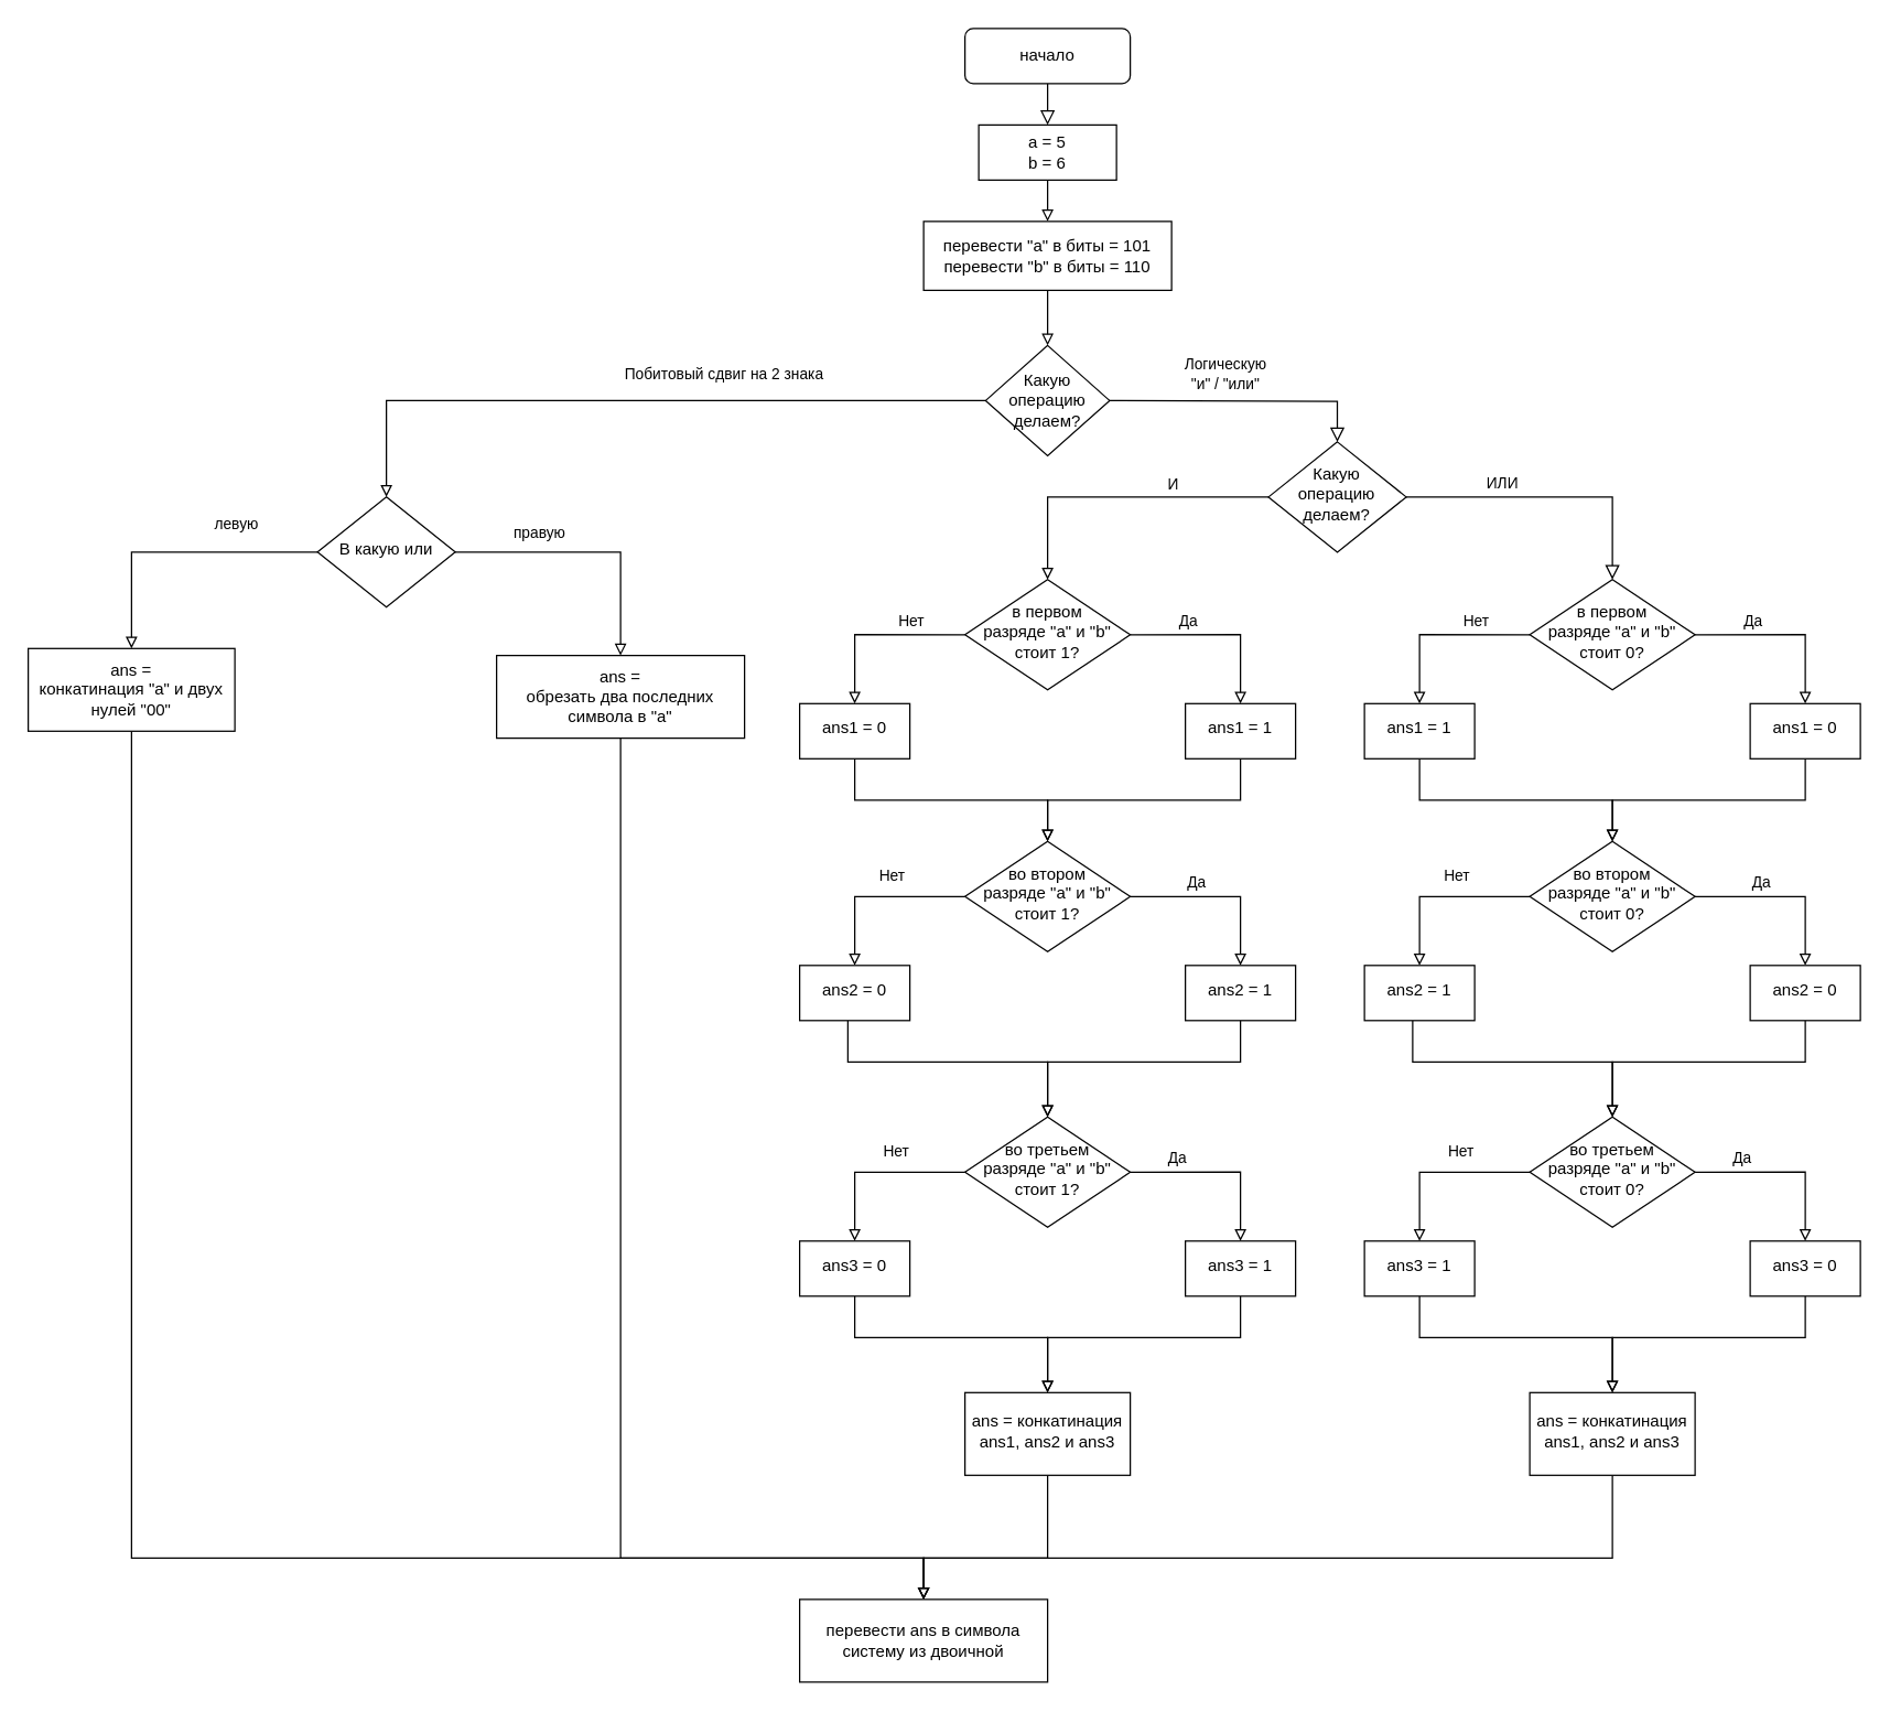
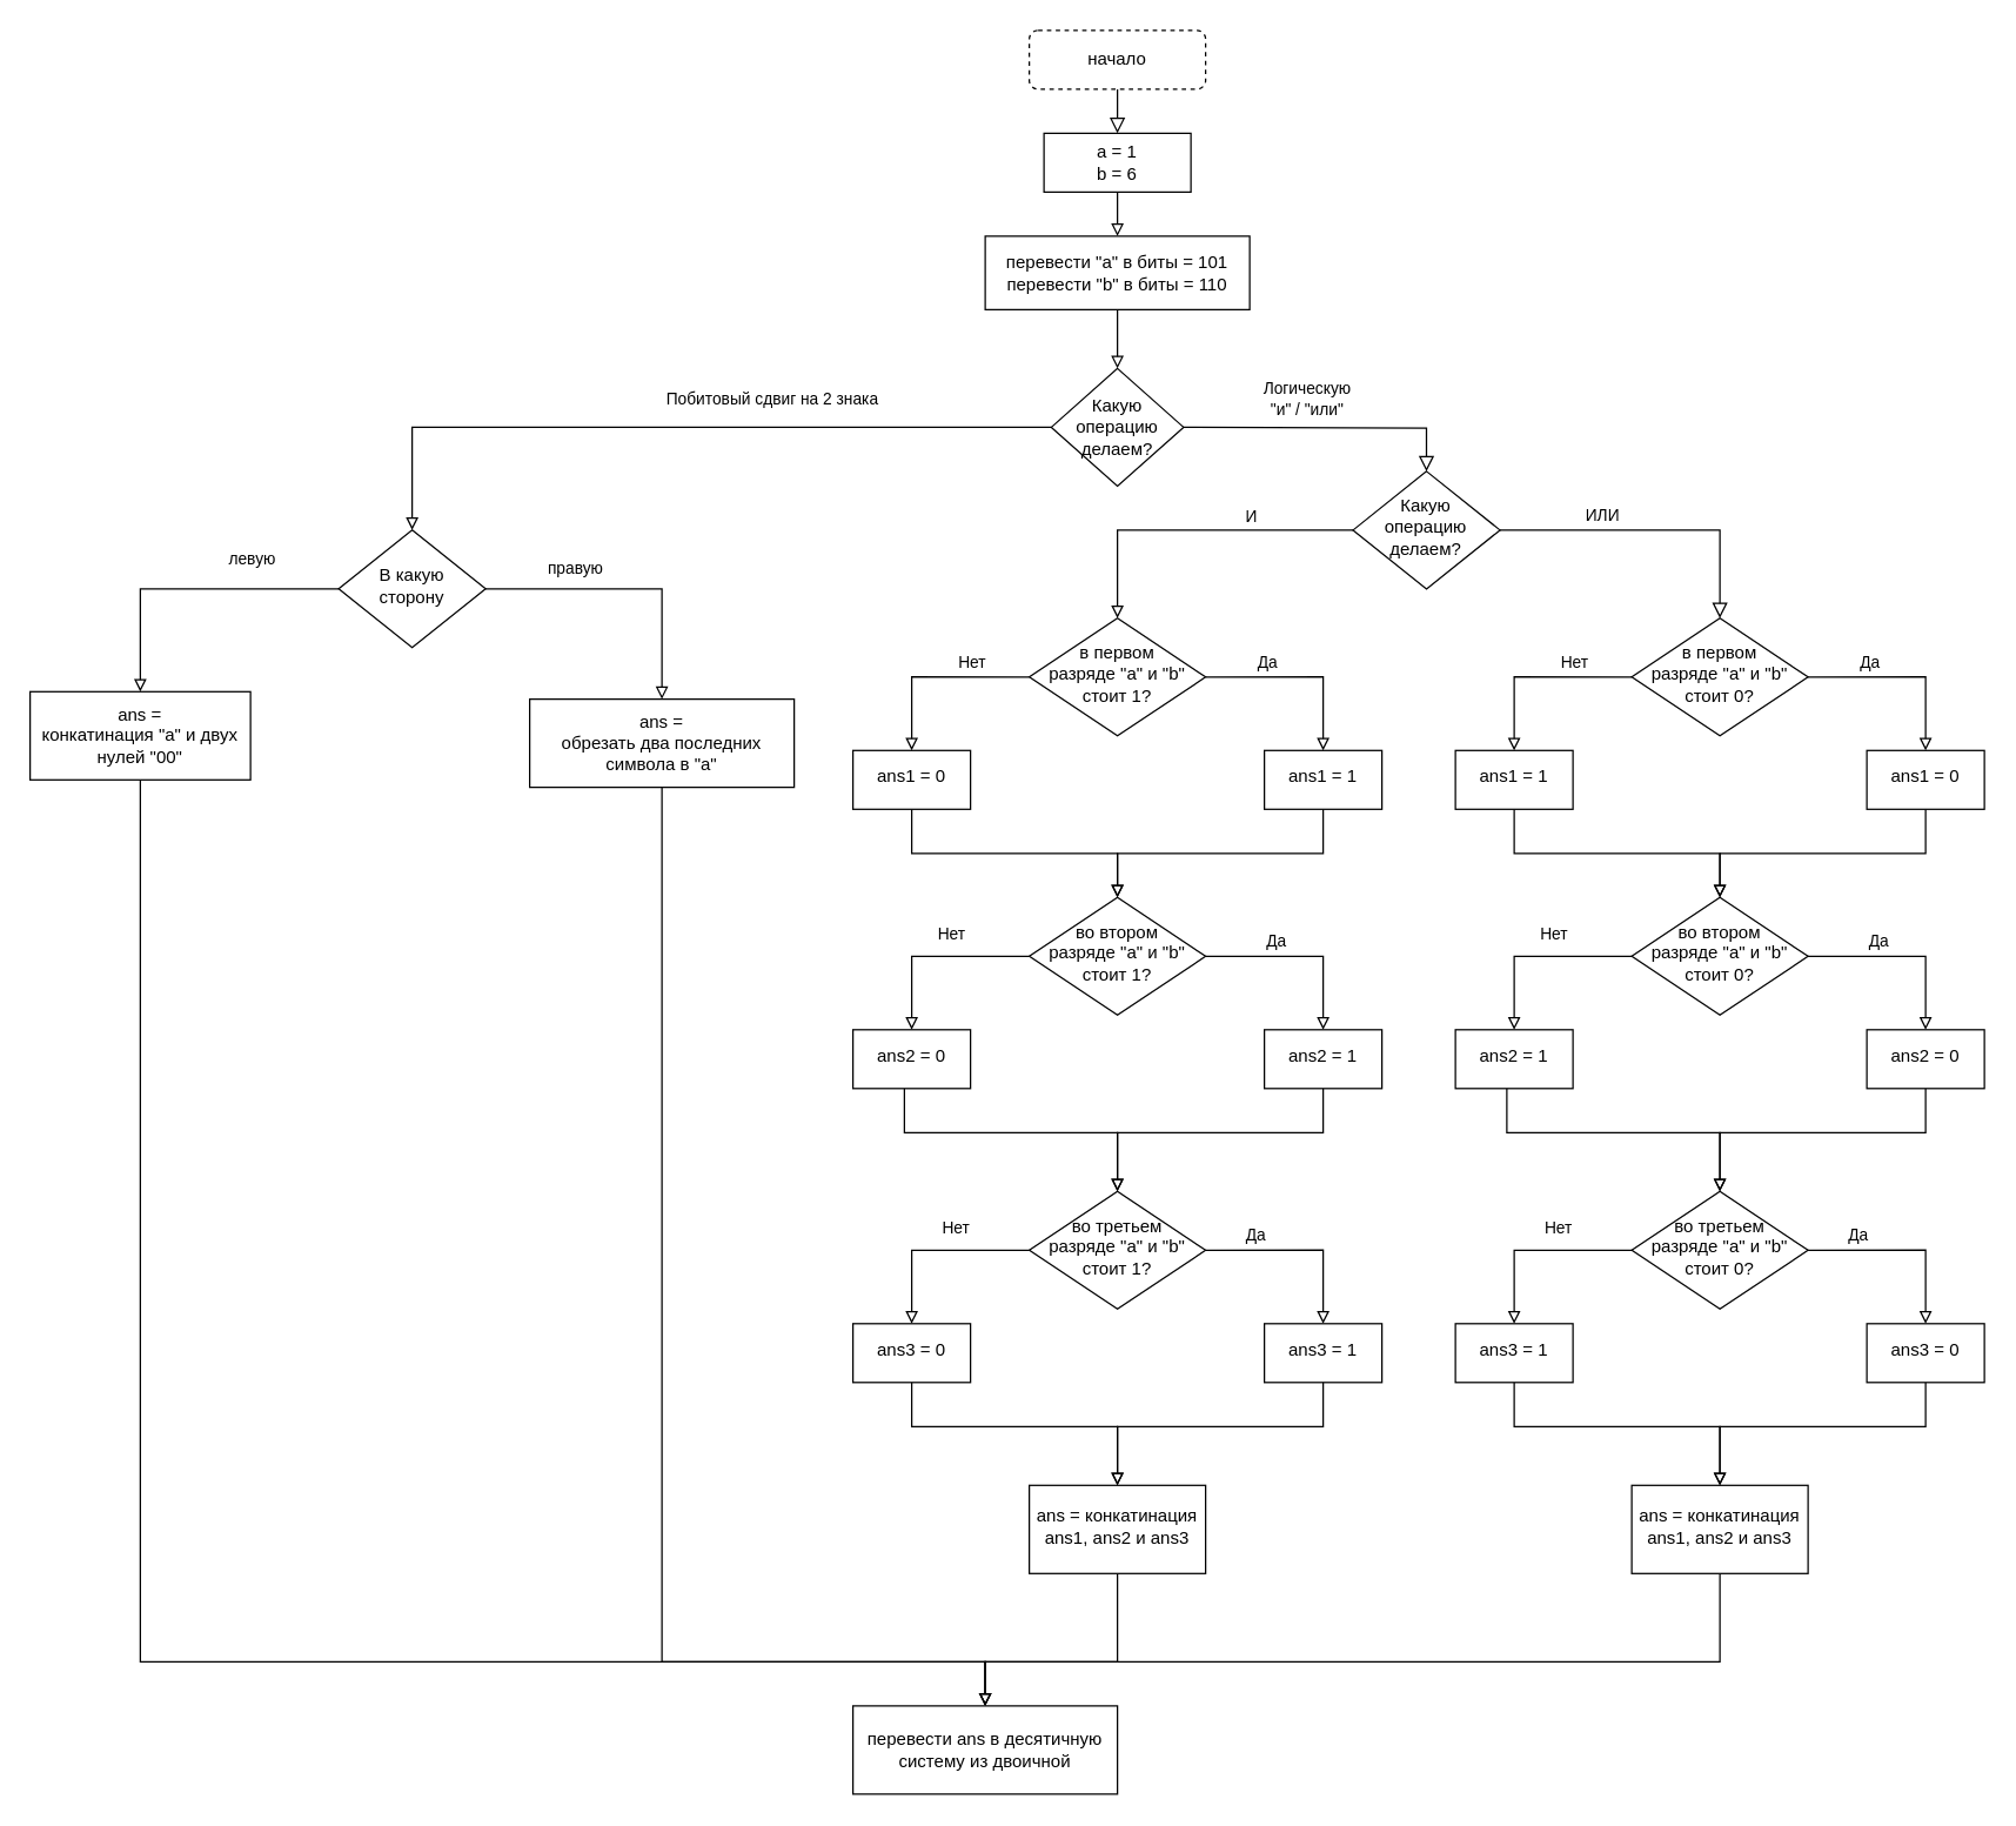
- <mxCell id="3" value="начало" style="rounded=1;whiteSpace=wrap;html=1;fontSize=12;glass=0;strokeWidth=1;shadow=0;verticalAlign=middle;" parent="1" vertex="1"><mxGeometry x="700" y="20" width="120" height="40" as="geometry" /></mxCell>
+ <mxCell id="3" value="начало" style="rounded=1;whiteSpace=wrap;html=1;fontSize=12;glass=0;strokeWidth=1;shadow=0;verticalAlign=middle;dashed=1;" parent="1" vertex="1"><mxGeometry x="700" y="20" width="120" height="40" as="geometry" /></mxCell>
- <mxCell id="10" value="&lt;div&gt;a = 5&lt;/div&gt;&lt;div&gt;b = 6&lt;br&gt;&lt;/div&gt;" style="rounded=0;whiteSpace=wrap;html=1;verticalAlign=middle;" vertex="1" parent="1"><mxGeometry x="710" y="90" width="100" height="40" as="geometry" /></mxCell>
+ <mxCell id="10" value="&lt;div&gt;a = 1&lt;/div&gt;&lt;div&gt;b = 6&lt;br&gt;&lt;/div&gt;" style="rounded=0;whiteSpace=wrap;html=1;verticalAlign=middle;" vertex="1" parent="1"><mxGeometry x="710" y="90" width="100" height="40" as="geometry" /></mxCell>
- <mxCell id="8" value="В какую или" style="rhombus;whiteSpace=wrap;html=1;shadow=0;fontFamily=Helvetica;fontSize=12;align=center;strokeWidth=1;spacing=6;spacingTop=-4;verticalAlign=middle;" parent="1" vertex="1"><mxGeometry x="230" y="359.94" width="100" height="80" as="geometry" /></mxCell>
+ <mxCell id="8" value="В какую сторону" style="rhombus;whiteSpace=wrap;html=1;shadow=0;fontFamily=Helvetica;fontSize=12;align=center;strokeWidth=1;spacing=6;spacingTop=-4;verticalAlign=middle;" parent="1" vertex="1"><mxGeometry x="230" y="359.94" width="100" height="80" as="geometry" /></mxCell>
- <mxCell id="84" value="перевести ans в символа систему из двоичной" style="rounded=0;whiteSpace=wrap;html=1;" vertex="1" parent="1"><mxGeometry x="580" y="1160" width="180" height="60" as="geometry" /></mxCell>
+ <mxCell id="84" value="перевести ans в десятичную систему из двоичной" style="rounded=0;whiteSpace=wrap;html=1;" vertex="1" parent="1"><mxGeometry x="580" y="1160" width="180" height="60" as="geometry" /></mxCell>
